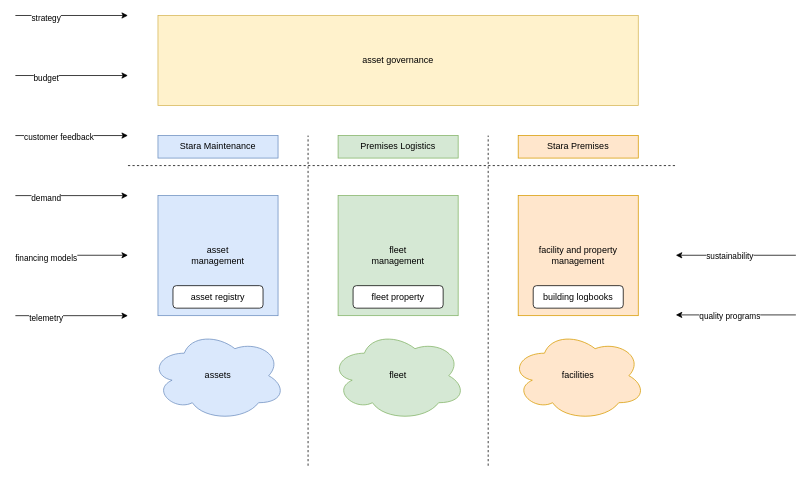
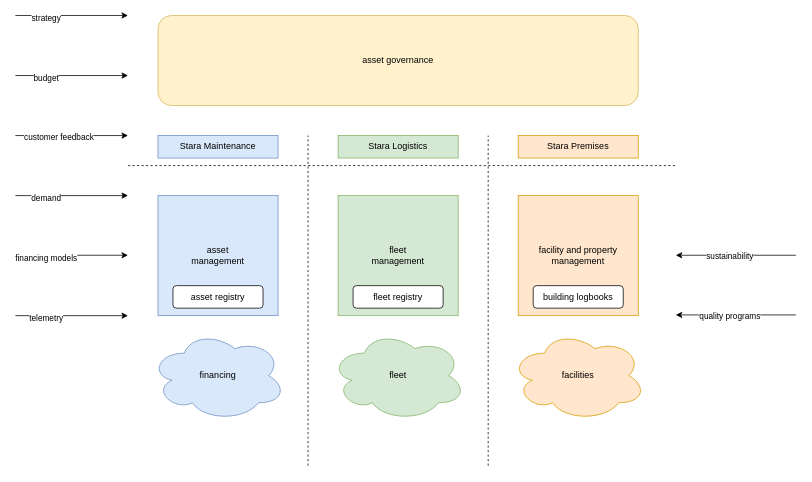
- <mxCell id="8" value="asset governance" style="rounded=0;whiteSpace=wrap;html=1;fillColor=#fff2cc;strokeColor=#d6b656;" parent="1" vertex="1"><mxGeometry x="210" y="20" width="640" height="120" as="geometry" /></mxCell>
+ <mxCell id="8" value="asset governance" style="whiteSpace=wrap;html=1;fillColor=#fff2cc;strokeColor=#d6b656;rounded=1;" parent="1" vertex="1"><mxGeometry x="210" y="20" width="640" height="120" as="geometry" /></mxCell>
- <mxCell id="31" value="Premises Logistics" style="rounded=0;whiteSpace=wrap;html=1;fillColor=#d5e8d4;strokeColor=#82b366;" parent="1" vertex="1"><mxGeometry x="450" y="180" width="160" height="30" as="geometry" /></mxCell>
+ <mxCell id="31" value="Stara Logistics" style="rounded=0;whiteSpace=wrap;html=1;fillColor=#d5e8d4;strokeColor=#82b366;" parent="1" vertex="1"><mxGeometry x="450" y="180" width="160" height="30" as="geometry" /></mxCell>
- <mxCell id="13" value="fleet property" style="rounded=1;whiteSpace=wrap;html=1;" parent="1" vertex="1"><mxGeometry x="470" y="380" width="120" height="30" as="geometry" /></mxCell>
+ <mxCell id="13" value="fleet registry" style="rounded=1;whiteSpace=wrap;html=1;" parent="1" vertex="1"><mxGeometry x="470" y="380" width="120" height="30" as="geometry" /></mxCell>
- <mxCell id="9" value="assets" style="ellipse;shape=cloud;whiteSpace=wrap;html=1;fillColor=#dae8fc;strokeColor=#6c8ebf;" parent="1" vertex="1"><mxGeometry x="200" y="440" width="180" height="120" as="geometry" /></mxCell>
+ <mxCell id="9" value="financing" style="ellipse;shape=cloud;whiteSpace=wrap;html=1;fillColor=#dae8fc;strokeColor=#6c8ebf;" parent="1" vertex="1"><mxGeometry x="200" y="440" width="180" height="120" as="geometry" /></mxCell>
